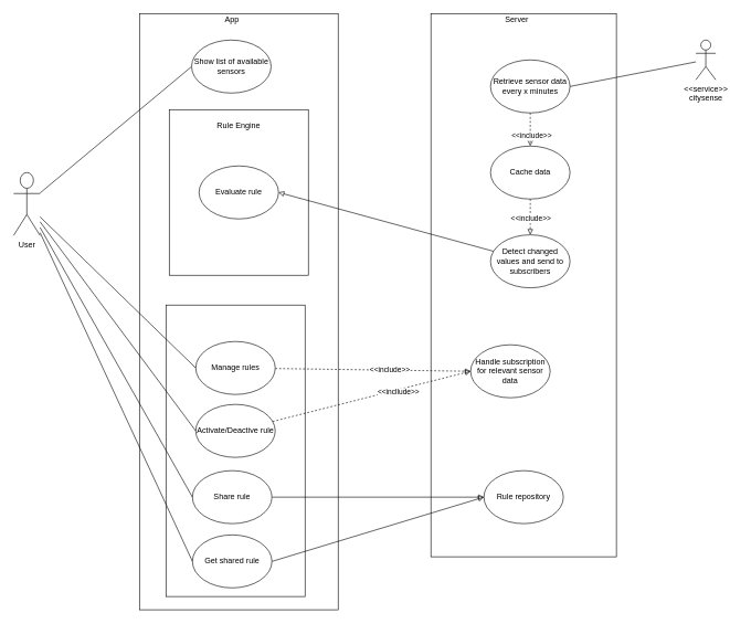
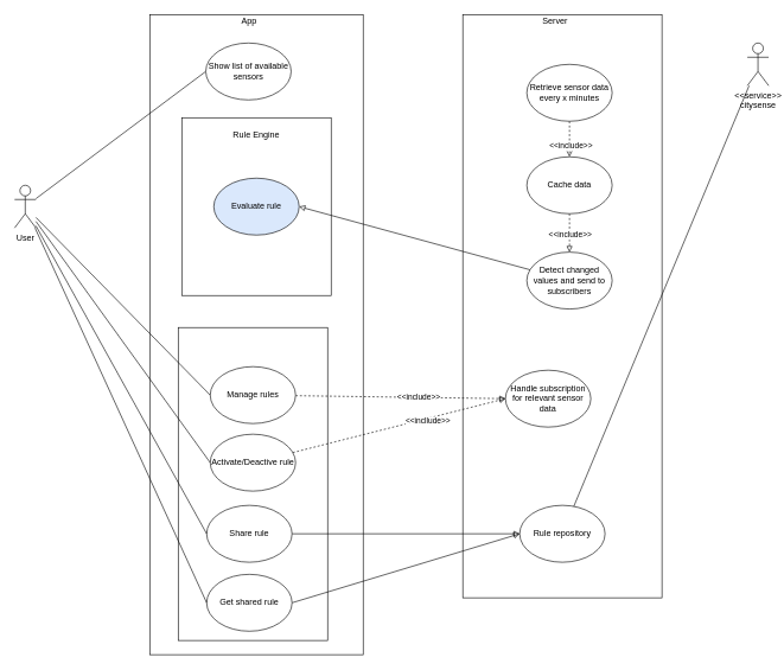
- <mxCell id="16" style="edgeStyle=none;rounded=0;orthogonalLoop=1;jettySize=auto;html=1;entryX=1;entryY=0.5;entryDx=0;entryDy=0;endArrow=none;endFill=0;" parent="1" source="6" target="15" edge="1"><mxGeometry relative="1" as="geometry" /></mxCell>
+ <mxCell id="16" style="edgeStyle=none;rounded=0;orthogonalLoop=1;jettySize=auto;html=1;endArrow=none;endFill=0;" parent="1" source="6" target="31" edge="1"><mxGeometry relative="1" as="geometry" /></mxCell>
- <mxCell id="29" value="Evaluate rule" style="ellipse;whiteSpace=wrap;html=1;" vertex="1" parent="1"><mxGeometry x="300" y="250" width="120" height="80" as="geometry" /></mxCell>
+ <mxCell id="29" value="Evaluate rule" style="ellipse;whiteSpace=wrap;html=1;fillColor=#dae8fc;" vertex="1" parent="1"><mxGeometry x="300" y="250" width="120" height="80" as="geometry" /></mxCell>
- <mxCell id="5" value="User" style="shape=umlActor;verticalLabelPosition=bottom;verticalAlign=top;html=1;" parent="1" vertex="1"><mxGeometry x="20" y="260" width="40" height="95" as="geometry" /></mxCell>
+ <mxCell id="5" value="User" style="shape=umlActor;verticalLabelPosition=bottom;verticalAlign=top;html=1;" parent="1" vertex="1"><mxGeometry x="20" y="260" width="30" height="60" as="geometry" /></mxCell>
